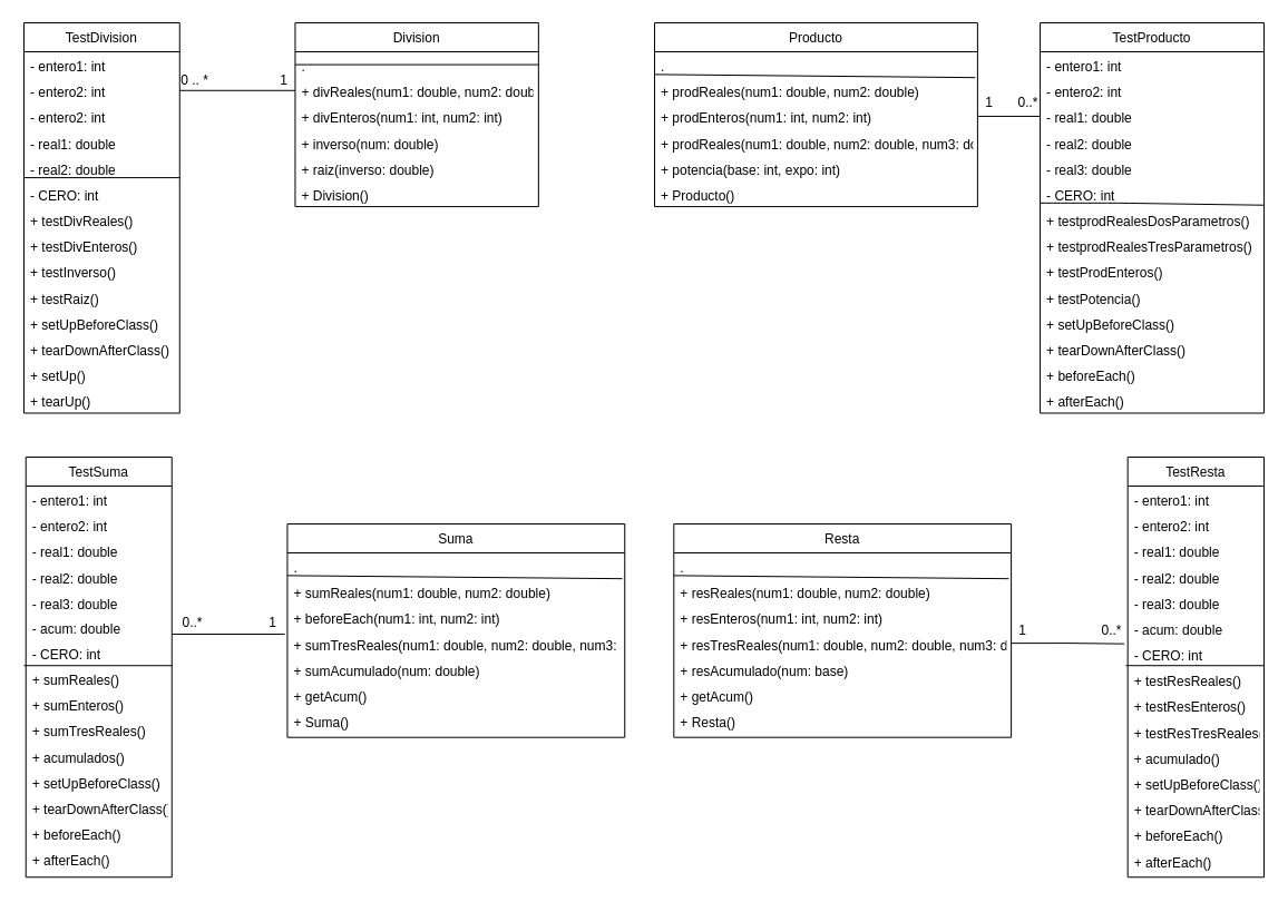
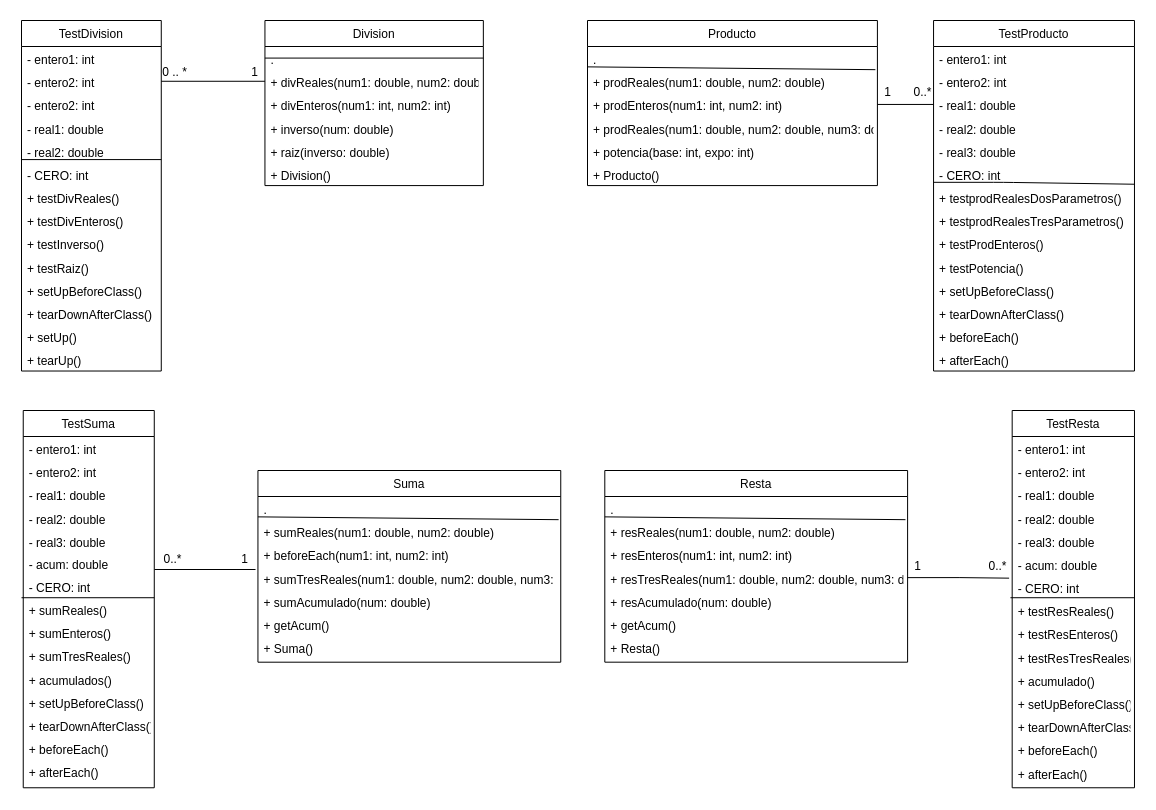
- <mxCell id="109" value="+ resAcumulado(num: base)" style="text;align=left;verticalAlign=top;spacingLeft=4;spacingRight=4;overflow=hidden;rotatable=0;points=[[0,0.5],[1,0.5]];portConstraint=eastwest;rounded=0;shadow=0;html=0;" vertex="1" parent="103"><mxGeometry y="118.723" width="302.798" height="23.181" as="geometry" /></mxCell>
+ <mxCell id="109" value="+ resAcumulado(num: double)" style="text;align=left;verticalAlign=top;spacingLeft=4;spacingRight=4;overflow=hidden;rotatable=0;points=[[0,0.5],[1,0.5]];portConstraint=eastwest;rounded=0;shadow=0;html=0;" vertex="1" parent="103"><mxGeometry y="118.723" width="302.798" height="23.181" as="geometry" /></mxCell>
